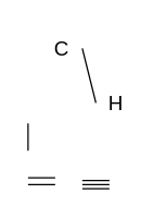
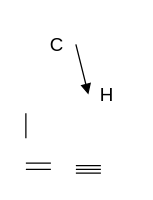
- <mxCell id="4" value="" style="endArrow=none;html=1;rounded=0;entryX=0;entryY=0.5;entryDx=0;entryDy=0;exitX=1;exitY=0.5;exitDx=0;exitDy=0;" parent="1" source="2" target="3" edge="1"><mxGeometry width="50" height="50" relative="1" as="geometry"><mxPoint x="60" y="49.76" as="sourcePoint" /><mxPoint x="80" y="49.76" as="targetPoint" /></mxGeometry></mxCell>
+ <mxCell id="4" value="" style="endArrow=block;html=1;rounded=0;entryX=0;entryY=0.5;entryDx=0;entryDy=0;exitX=1;exitY=0.5;exitDx=0;exitDy=0;" parent="1" source="2" target="3" edge="1"><mxGeometry width="50" height="50" relative="1" as="geometry"><mxPoint x="60" y="49.76" as="sourcePoint" /><mxPoint x="80" y="49.76" as="targetPoint" /></mxGeometry></mxCell>
